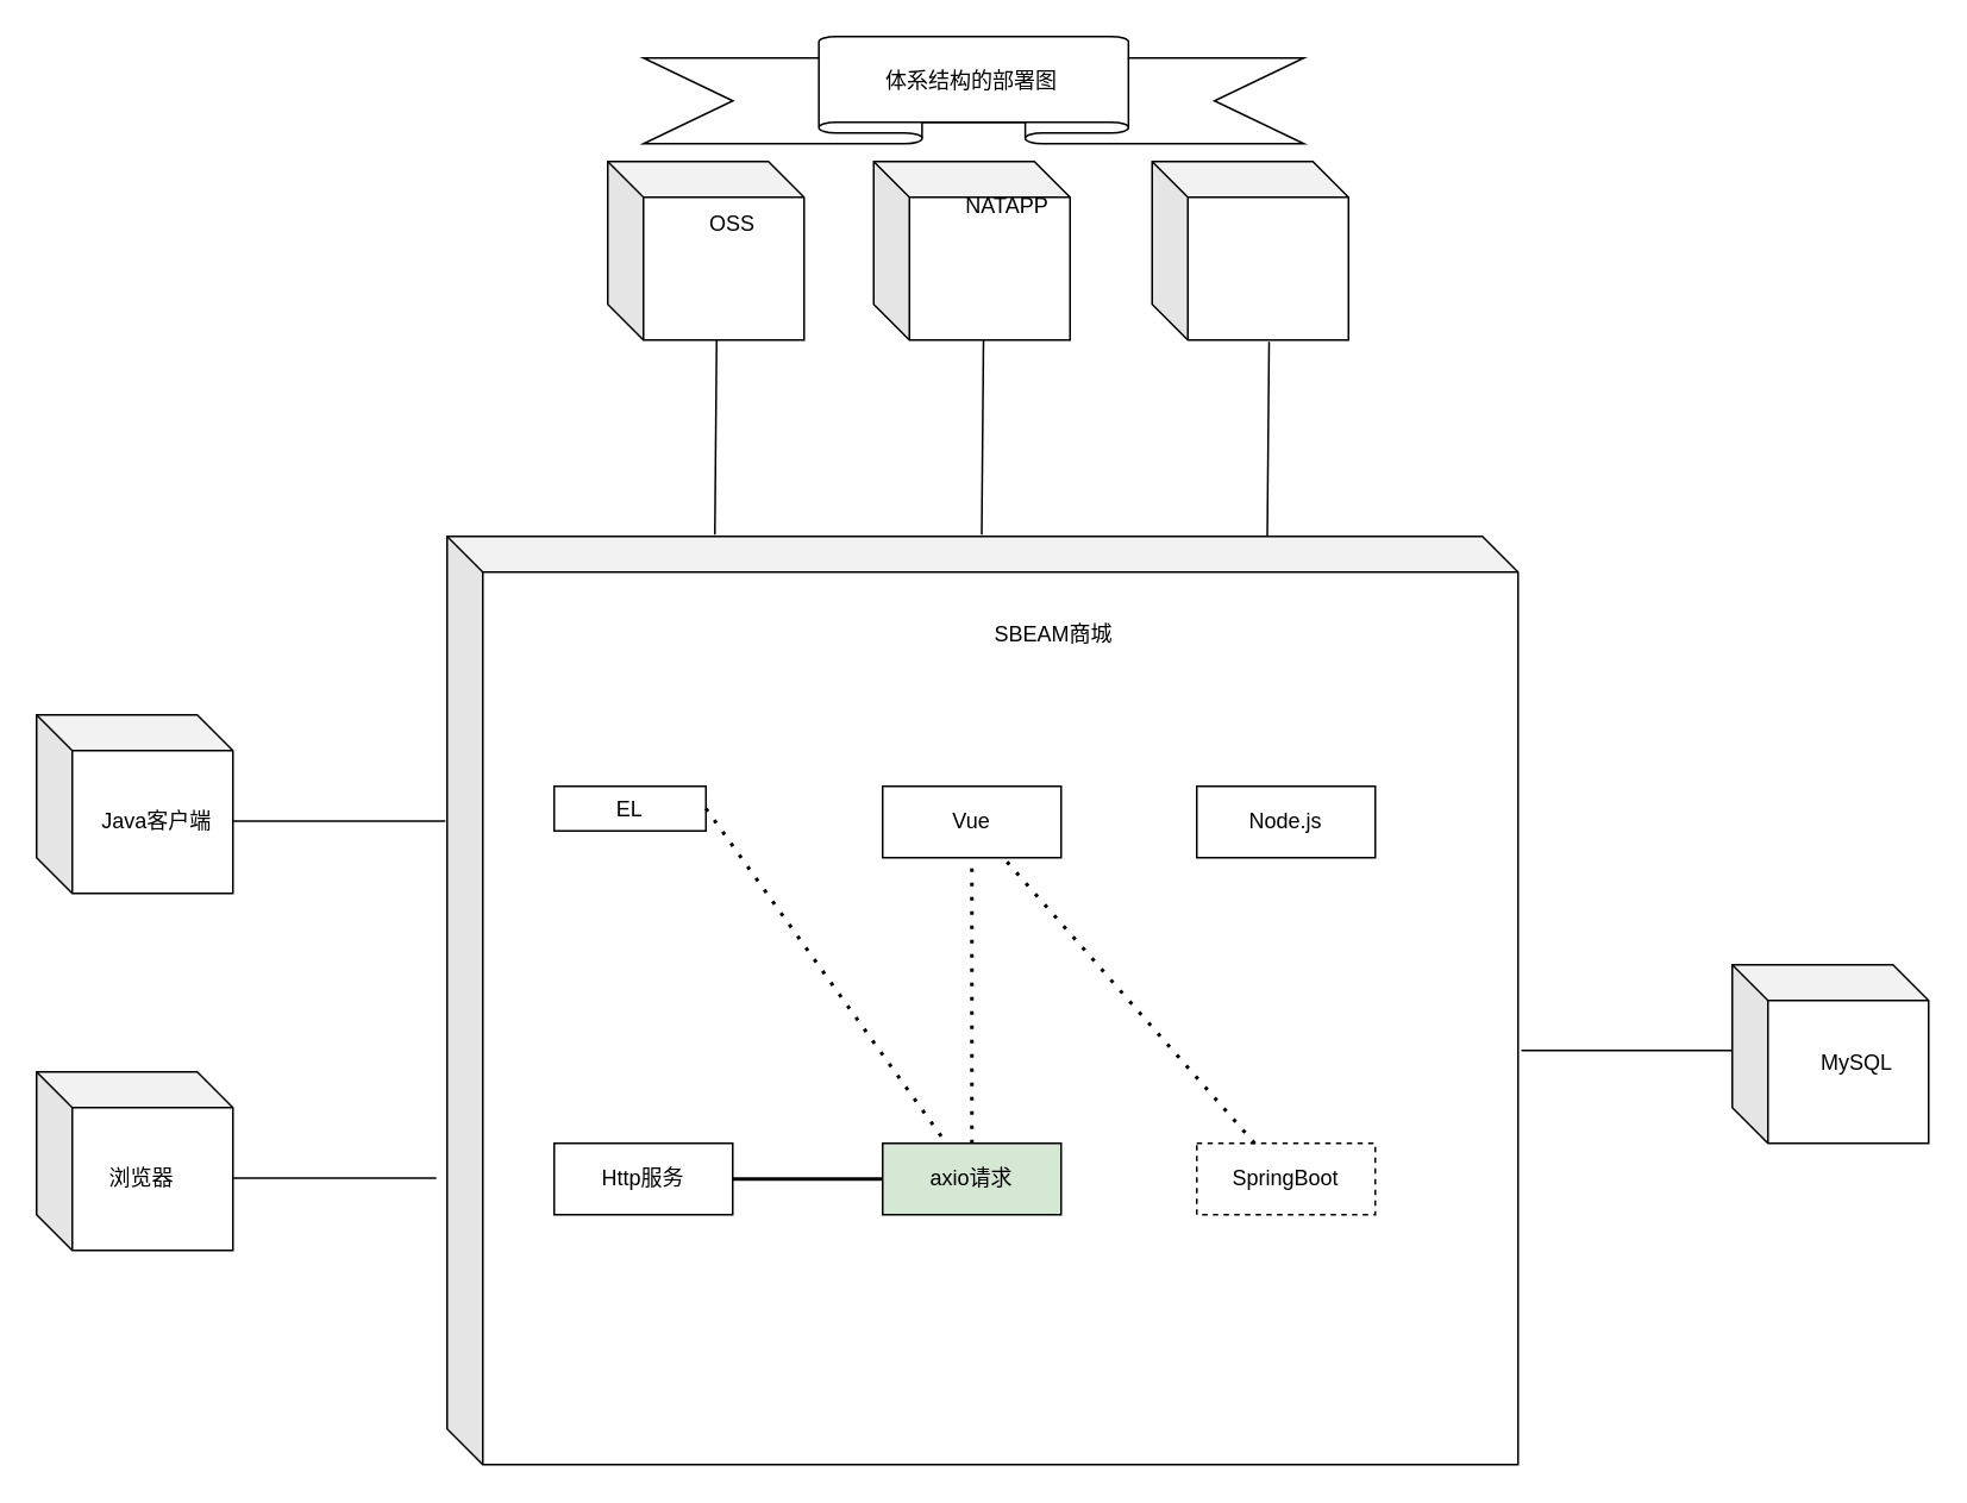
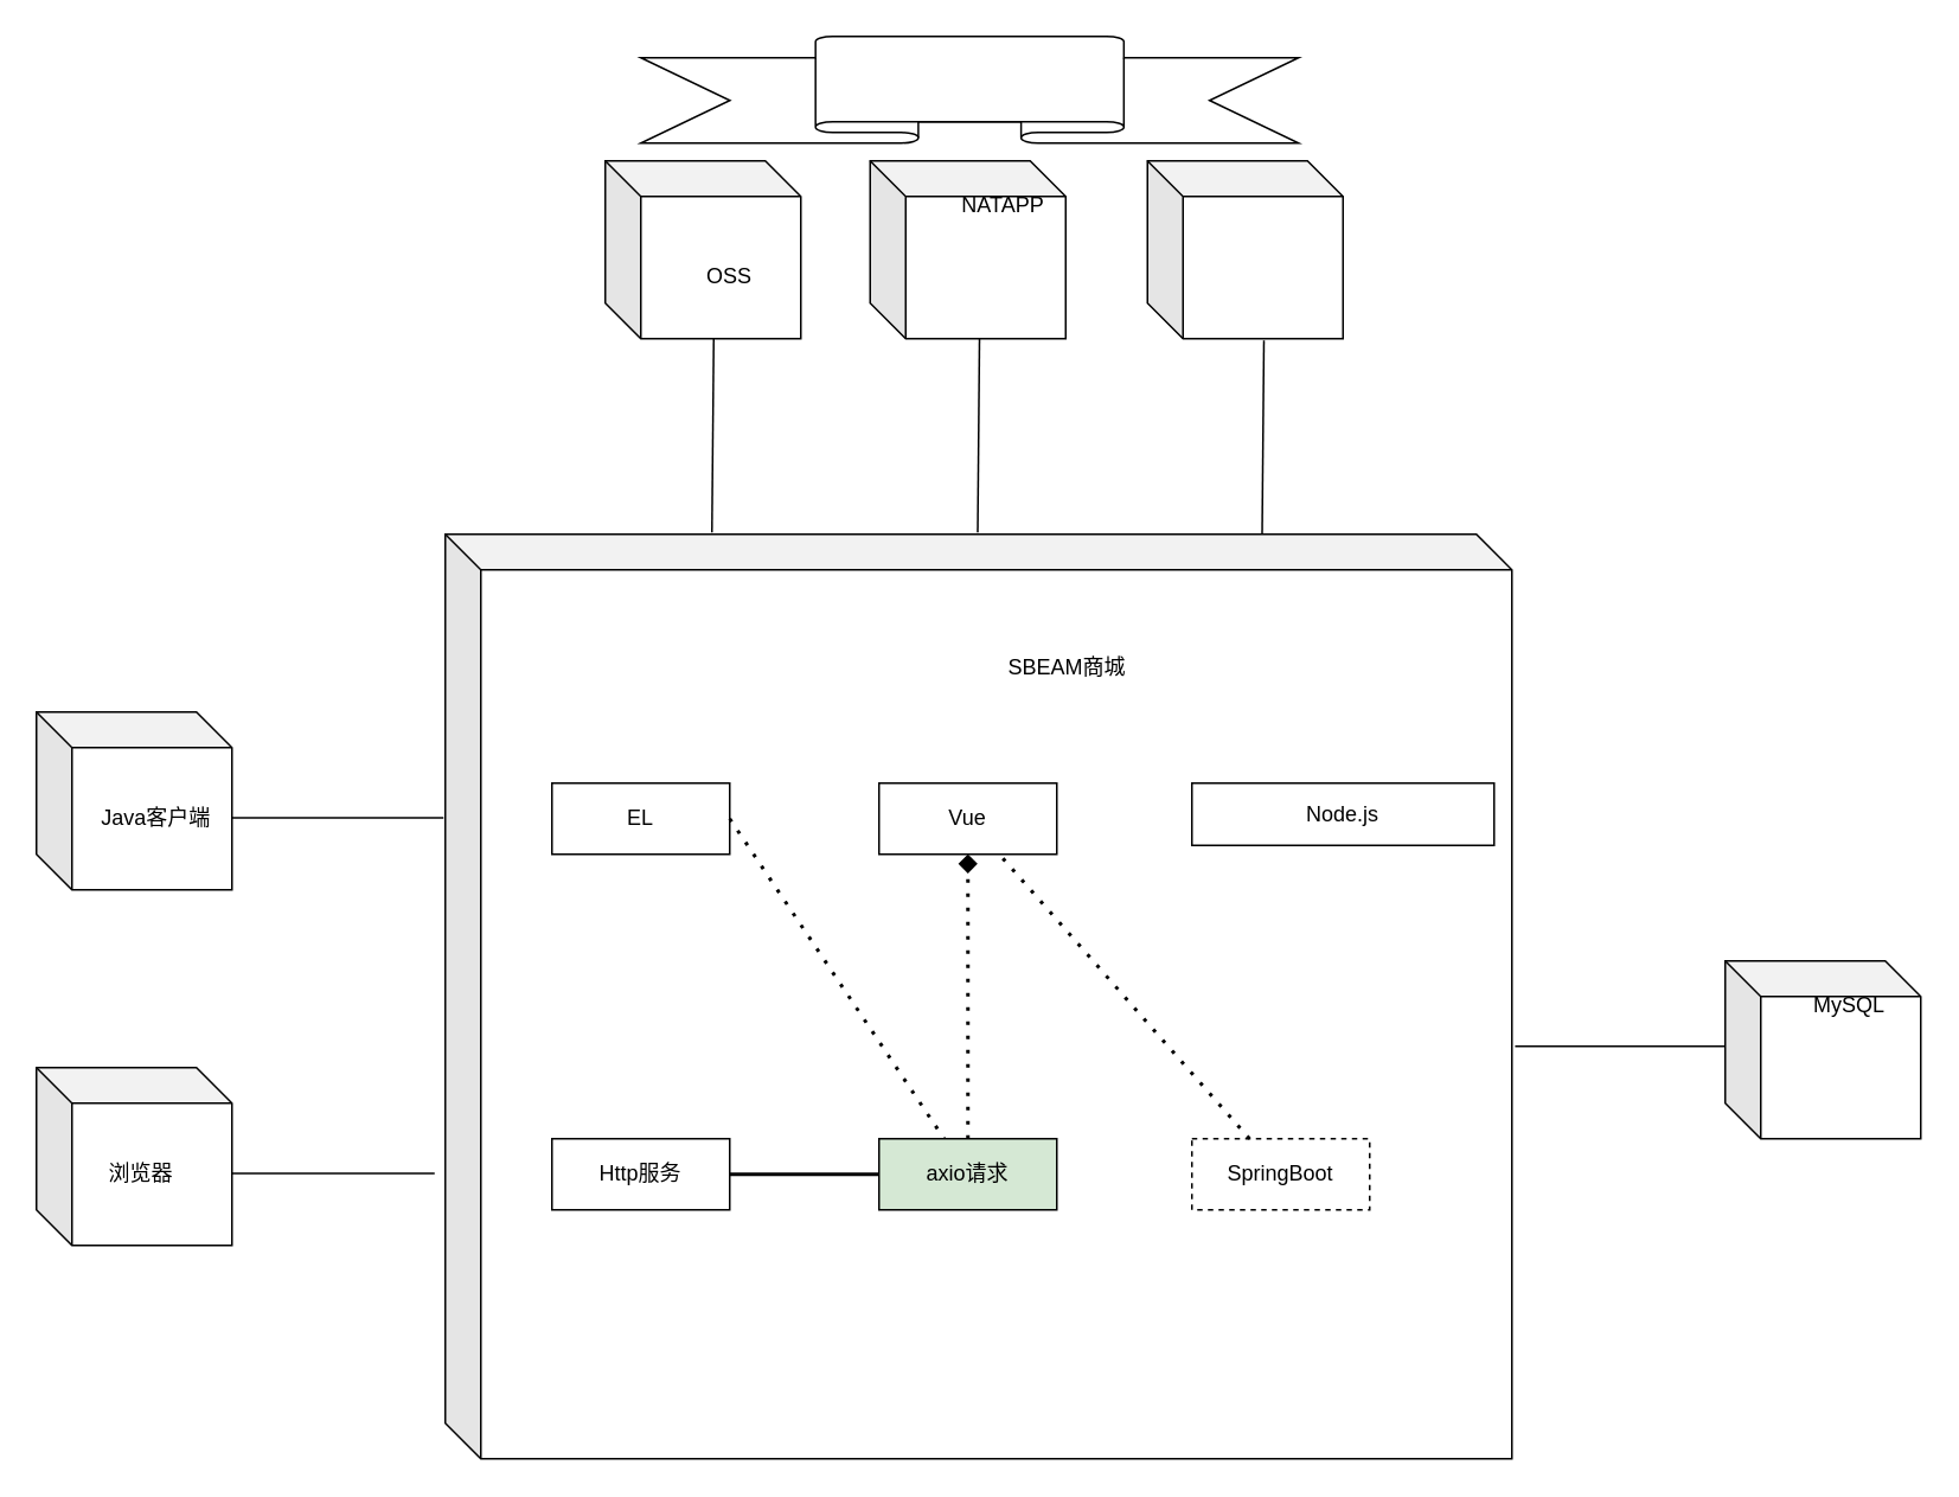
- <mxCell id="33" value="体系结构的部署图" style="text;html=1;align=center;verticalAlign=middle;whiteSpace=wrap;rounded=0;" vertex="1" parent="1"><mxGeometry x="494" y="30" width="100" height="30" as="geometry" /></mxCell>
- <mxCell id="10" value="OSS" style="text;html=1;align=center;verticalAlign=middle;whiteSpace=wrap;rounded=0;" vertex="1" parent="1"><mxGeometry x="380" y="110" width="60" height="30" as="geometry" /></mxCell>
+ <mxCell id="10" value="OSS" style="text;html=1;align=center;verticalAlign=middle;whiteSpace=wrap;rounded=0;" vertex="1" parent="1"><mxGeometry x="380" y="140" width="60" height="30" as="geometry" /></mxCell>
- <mxCell id="14" value="SBEAM商城" style="text;html=1;align=center;verticalAlign=middle;whiteSpace=wrap;rounded=0;" vertex="1" parent="1"><mxGeometry x="540" y="340" width="100" height="30" as="geometry" /></mxCell>
+ <mxCell id="14" value="SBEAM商城" style="text;html=1;align=center;verticalAlign=middle;whiteSpace=wrap;rounded=0;" vertex="1" parent="1"><mxGeometry x="550" y="360" width="100" height="30" as="geometry" /></mxCell>
- <mxCell id="16" value="EL" style="whiteSpace=wrap;html=1;align=center;" vertex="1" parent="1"><mxGeometry x="310" y="440" width="85" height="25" as="geometry" /></mxCell>
+ <mxCell id="16" value="EL" style="whiteSpace=wrap;html=1;align=center;" vertex="1" parent="1"><mxGeometry x="310" y="440" width="100" height="40" as="geometry" /></mxCell>
- <mxCell id="15" value="Node.js" style="whiteSpace=wrap;html=1;align=center;" vertex="1" parent="1"><mxGeometry x="670" y="440" width="100" height="40" as="geometry" /></mxCell>
+ <mxCell id="15" value="Node.js" style="whiteSpace=wrap;html=1;align=center;" vertex="1" parent="1"><mxGeometry x="670" y="440" width="170" height="35" as="geometry" /></mxCell>
- <mxCell id="26" value="" style="endArrow=none;dashed=1;html=1;dashPattern=1 3;strokeWidth=2;rounded=0;entryX=0.5;entryY=1;entryDx=0;entryDy=0;" edge="1" parent="1" source="24" target="17"><mxGeometry width="50" height="50" relative="1" as="geometry"><mxPoint x="500" y="750" as="sourcePoint" /><mxPoint x="550" y="700" as="targetPoint" /></mxGeometry></mxCell>
+ <mxCell id="26" value="" style="endArrow=diamond;dashed=1;html=1;dashPattern=1 3;strokeWidth=2;rounded=0;entryX=0.5;entryY=1;entryDx=0;entryDy=0;" edge="1" parent="1" source="24" target="17"><mxGeometry width="50" height="50" relative="1" as="geometry"><mxPoint x="500" y="750" as="sourcePoint" /><mxPoint x="550" y="700" as="targetPoint" /></mxGeometry></mxCell>
- <mxCell id="9" value="MySQL" style="text;html=1;align=center;verticalAlign=middle;whiteSpace=wrap;rounded=0;" vertex="1" parent="1"><mxGeometry x="1010" y="580" width="60" height="30" as="geometry" /></mxCell>
+ <mxCell id="9" value="MySQL" style="text;html=1;align=center;verticalAlign=middle;whiteSpace=wrap;rounded=0;" vertex="1" parent="1"><mxGeometry x="1010" y="550" width="60" height="30" as="geometry" /></mxCell>
